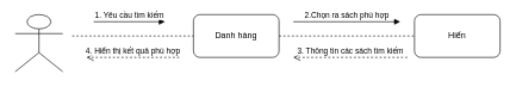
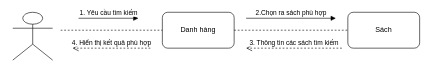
- <mxCell id="4" value="Hiển" style="rounded=1;whiteSpace=wrap;html=1;" vertex="1" parent="1"><mxGeometry x="580" y="20" width="120" height="60" as="geometry" /></mxCell>
+ <mxCell id="4" value="Sách" style="rounded=1;whiteSpace=wrap;html=1;" vertex="1" parent="1"><mxGeometry x="580" y="20" width="120" height="60" as="geometry" /></mxCell>
